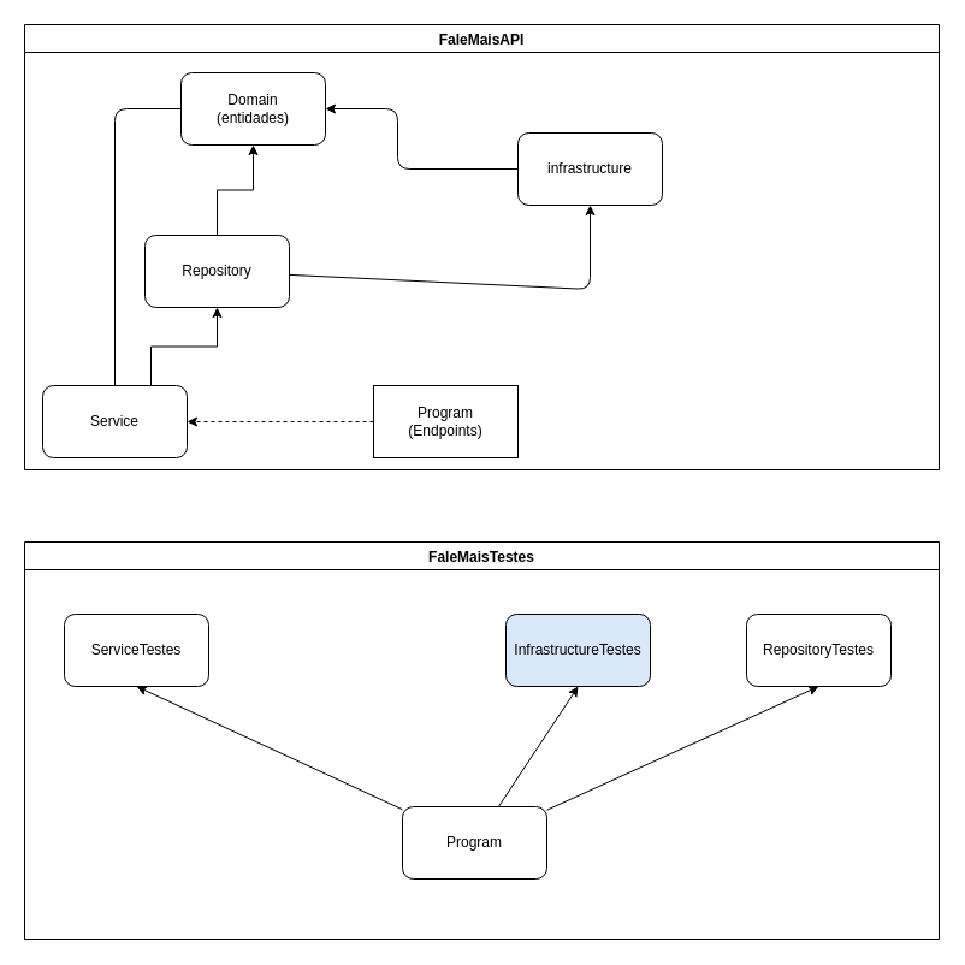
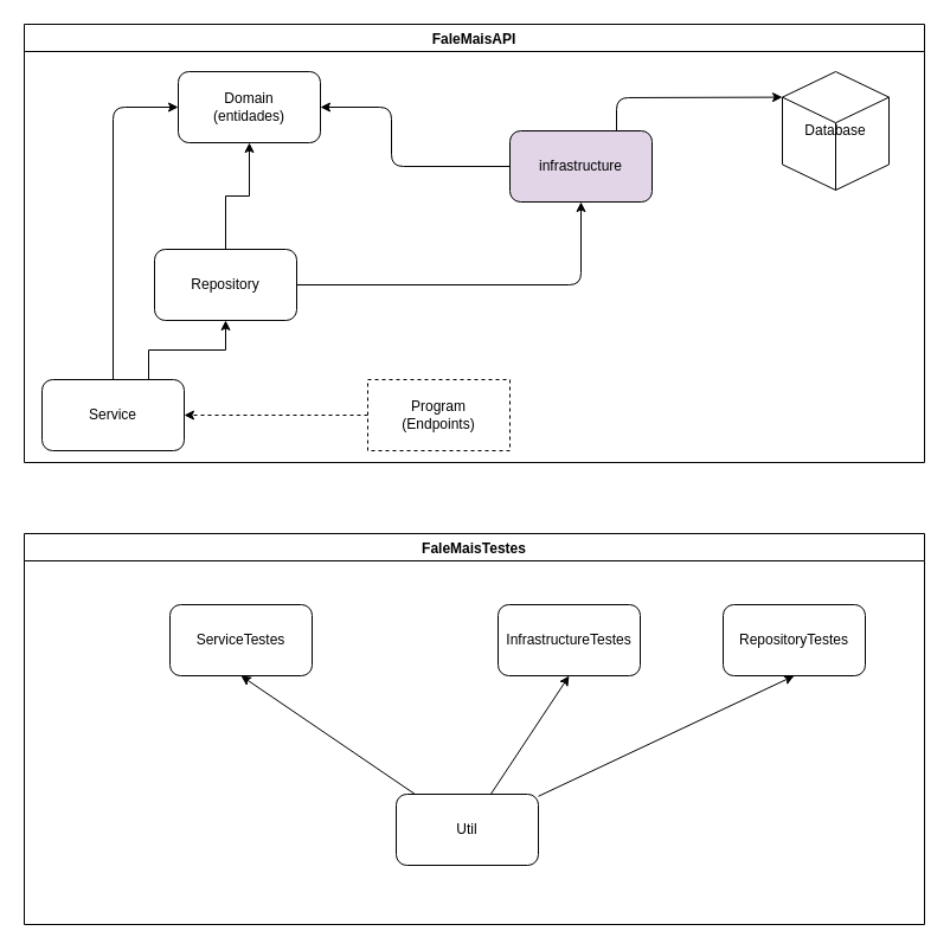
+ <mxCell id="10" style="edgeStyle=none;html=1;entryX=0;entryY=0;entryDx=0;entryDy=21.607;entryPerimeter=0;exitX=0.75;exitY=0;exitDx=0;exitDy=0;" edge="1" parent="2" source="12" target="15"><mxGeometry relative="1" as="geometry"><Array as="points"><mxPoint x="500" y="62" /></Array></mxGeometry></mxCell>
- <mxCell id="8" style="edgeStyle=none;html=1;entryX=0;entryY=0.5;entryDx=0;entryDy=0;endArrow=none;" edge="1" parent="2" source="9" target="3"><mxGeometry relative="1" as="geometry"><Array as="points"><mxPoint x="75" y="70" /></Array></mxGeometry></mxCell>
+ <mxCell id="8" style="edgeStyle=none;html=1;entryX=0;entryY=0.5;entryDx=0;entryDy=0;" edge="1" parent="2" source="9" target="3"><mxGeometry relative="1" as="geometry"><Array as="points"><mxPoint x="75" y="70" /></Array></mxGeometry></mxCell>
+ <mxCell id="15" value="Database" style="html=1;whiteSpace=wrap;shape=isoCube2;backgroundOutline=1;isoAngle=15;" parent="2" vertex="1"><mxGeometry x="640" y="40" width="90" height="100" as="geometry" /></mxCell>
- <mxCell id="12" value="infrastructure" style="rounded=1;whiteSpace=wrap;html=1;" parent="2" vertex="1"><mxGeometry x="410" y="90" width="120" height="60" as="geometry" /></mxCell>
+ <mxCell id="12" value="infrastructure" style="rounded=1;whiteSpace=wrap;html=1;fillColor=#e1d5e7;" parent="2" vertex="1"><mxGeometry x="410" y="90" width="120" height="60" as="geometry" /></mxCell>
- <mxCell id="6" value="Repository" style="rounded=1;whiteSpace=wrap;html=1;" parent="2" vertex="1"><mxGeometry x="100" y="175" width="120" height="60" as="geometry" /></mxCell>
+ <mxCell id="6" value="Repository" style="rounded=1;whiteSpace=wrap;html=1;" parent="2" vertex="1"><mxGeometry x="110" y="190" width="120" height="60" as="geometry" /></mxCell>
- <mxCell id="14" value="Program&lt;br&gt;(Endpoints)" style="rounded=0;whiteSpace=wrap;html=1;" parent="2" vertex="1"><mxGeometry x="290" y="300" width="120" height="60" as="geometry" /></mxCell>
+ <mxCell id="14" value="Program&lt;br&gt;(Endpoints)" style="rounded=0;whiteSpace=wrap;html=1;dashed=1;" parent="2" vertex="1"><mxGeometry x="290" y="300" width="120" height="60" as="geometry" /></mxCell>
- <mxCell id="17" value="ServiceTestes" style="rounded=1;whiteSpace=wrap;html=1;" parent="16" vertex="1"><mxGeometry x="33" y="60" width="120" height="60" as="geometry" /></mxCell>
+ <mxCell id="17" value="ServiceTestes" style="rounded=1;whiteSpace=wrap;html=1;" parent="16" vertex="1"><mxGeometry x="123" y="60" width="120" height="60" as="geometry" /></mxCell>
- <mxCell id="18" value="InfrastructureTestes" style="rounded=1;whiteSpace=wrap;html=1;fillColor=#dae8fc;" vertex="1" parent="16"><mxGeometry x="400" y="60" width="120" height="60" as="geometry" /></mxCell>
+ <mxCell id="18" value="InfrastructureTestes" style="rounded=1;whiteSpace=wrap;html=1;" vertex="1" parent="16"><mxGeometry x="400" y="60" width="120" height="60" as="geometry" /></mxCell>
- <mxCell id="19" value="RepositoryTestes" style="rounded=1;whiteSpace=wrap;html=1;" vertex="1" parent="16"><mxGeometry x="600" y="60" width="120" height="60" as="geometry" /></mxCell>
+ <mxCell id="19" value="RepositoryTestes" style="rounded=1;whiteSpace=wrap;html=1;" vertex="1" parent="16"><mxGeometry x="590" y="60" width="120" height="60" as="geometry" /></mxCell>
- <mxCell id="23" value="Program" style="rounded=1;whiteSpace=wrap;html=1;" vertex="1" parent="16"><mxGeometry x="314" y="220" width="120" height="60" as="geometry" /></mxCell>
+ <mxCell id="23" value="Util" style="rounded=1;whiteSpace=wrap;html=1;" vertex="1" parent="16"><mxGeometry x="314" y="220" width="120" height="60" as="geometry" /></mxCell>
